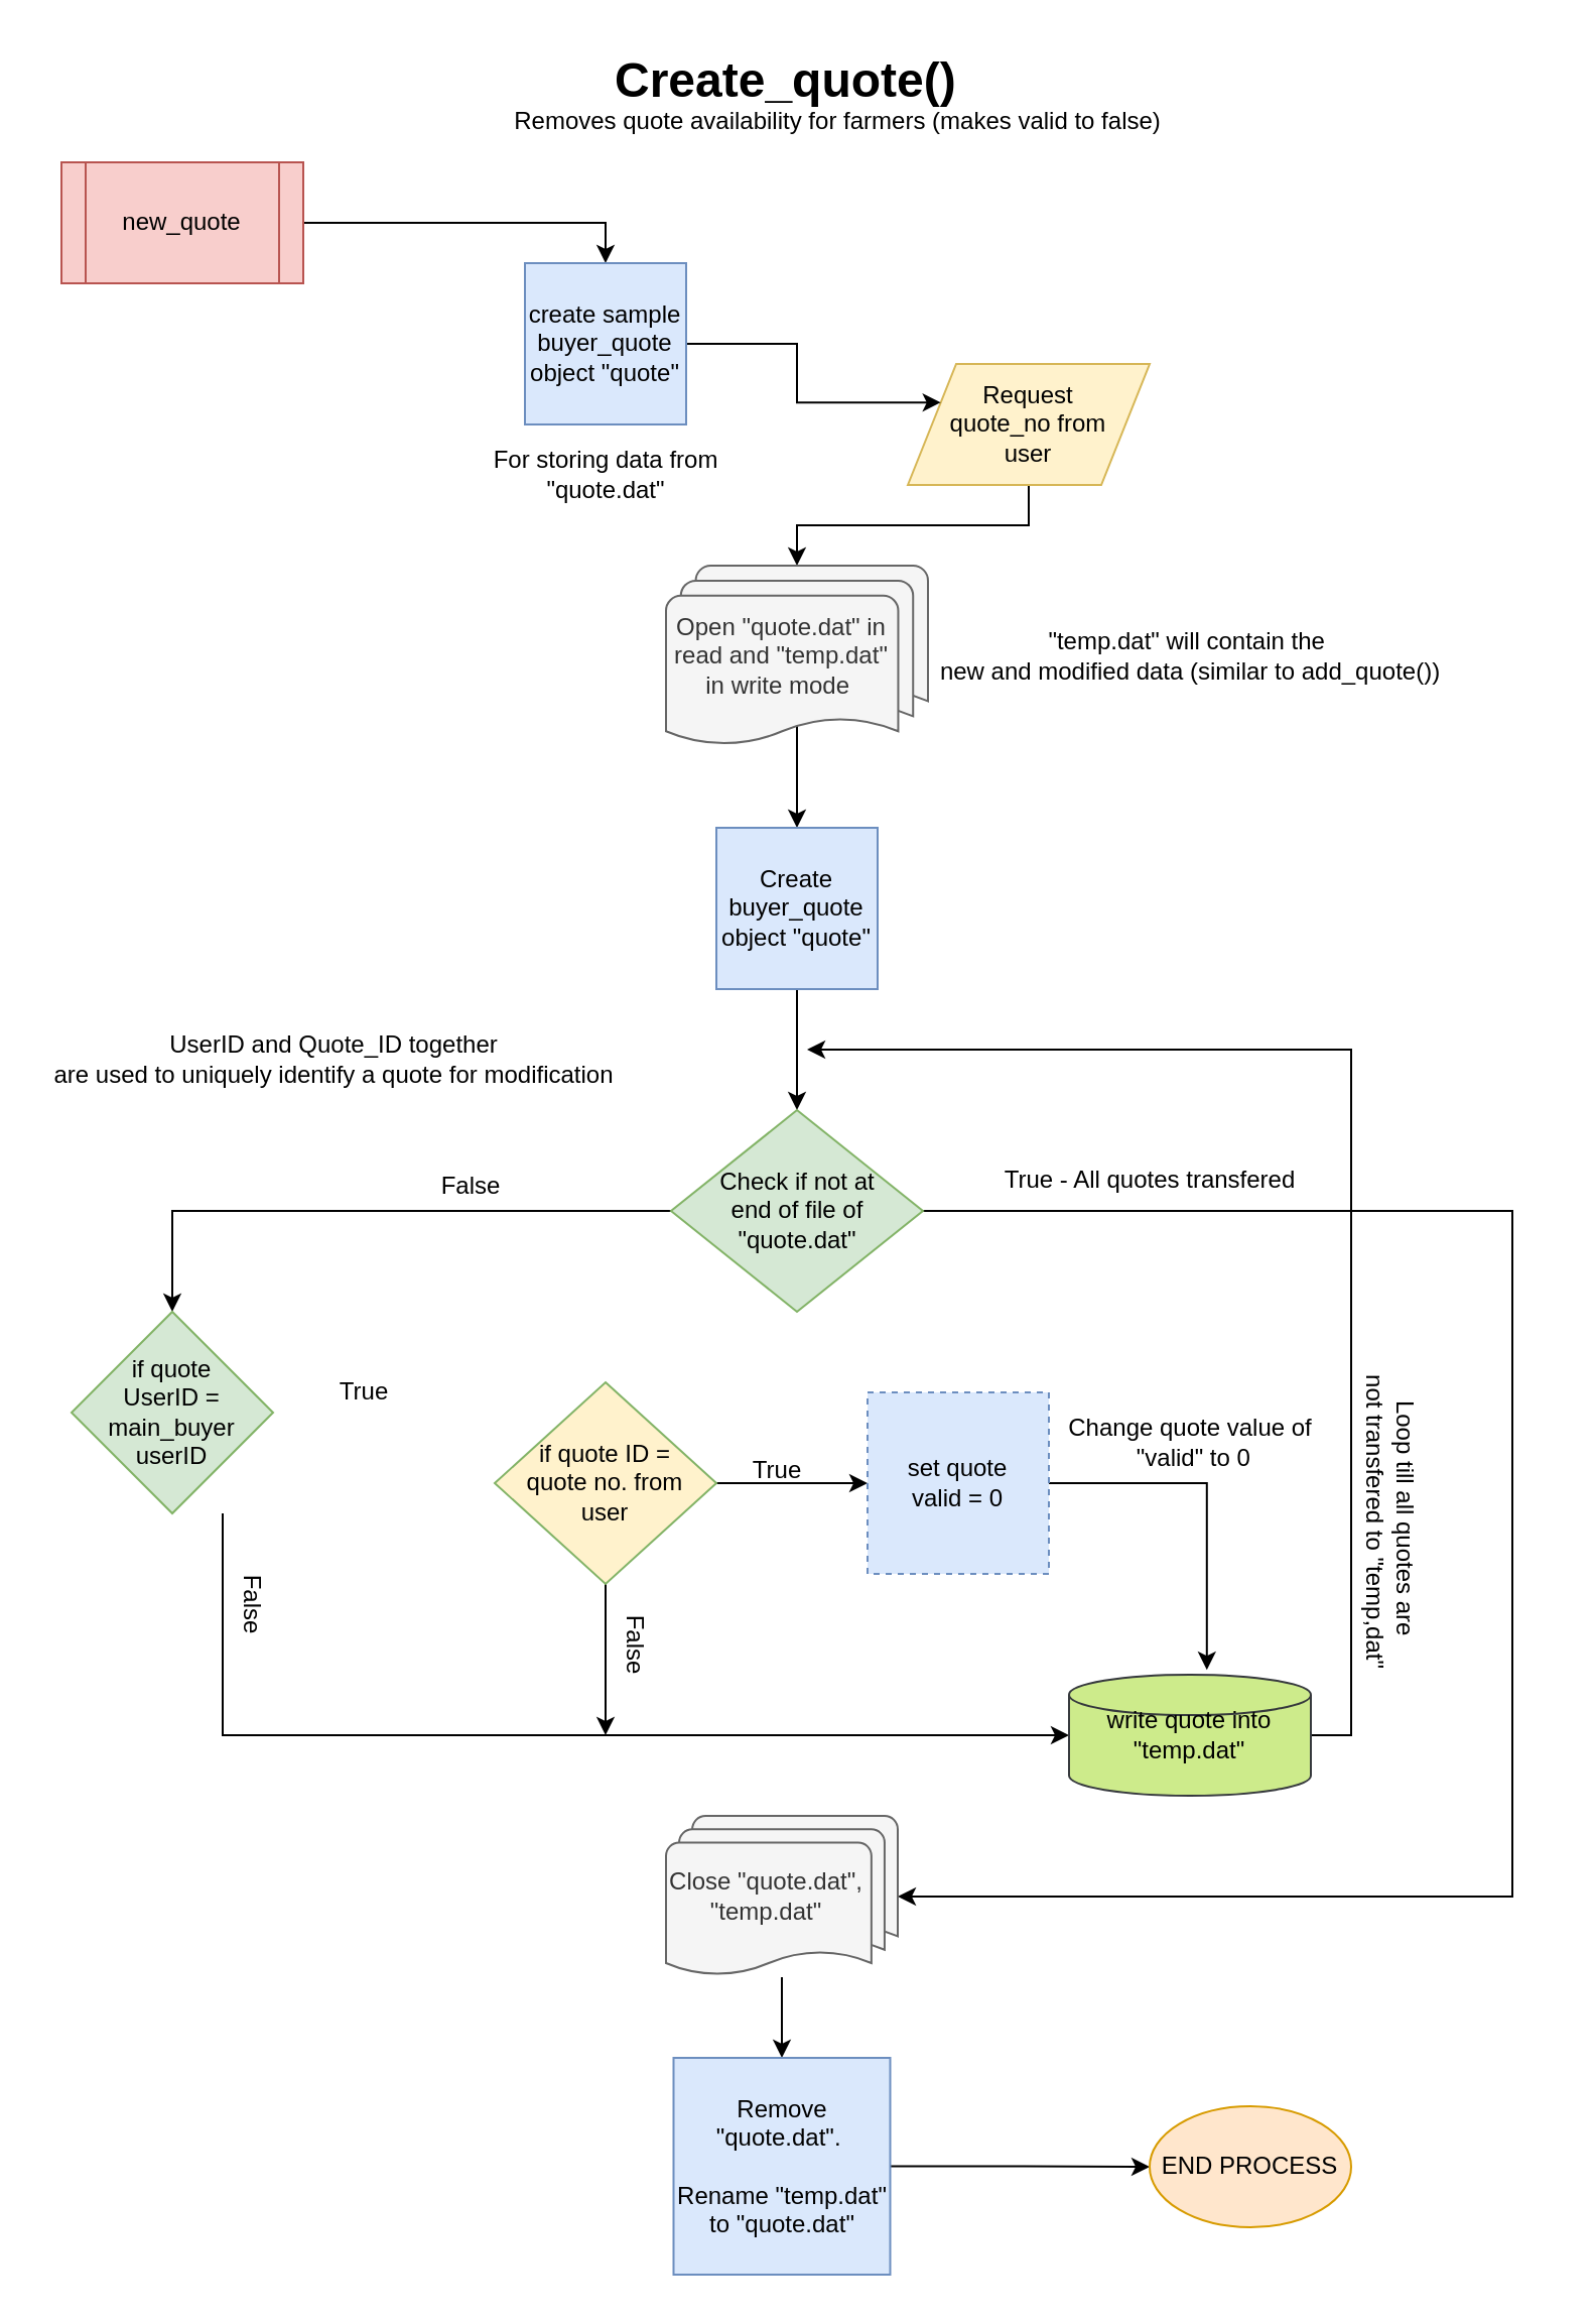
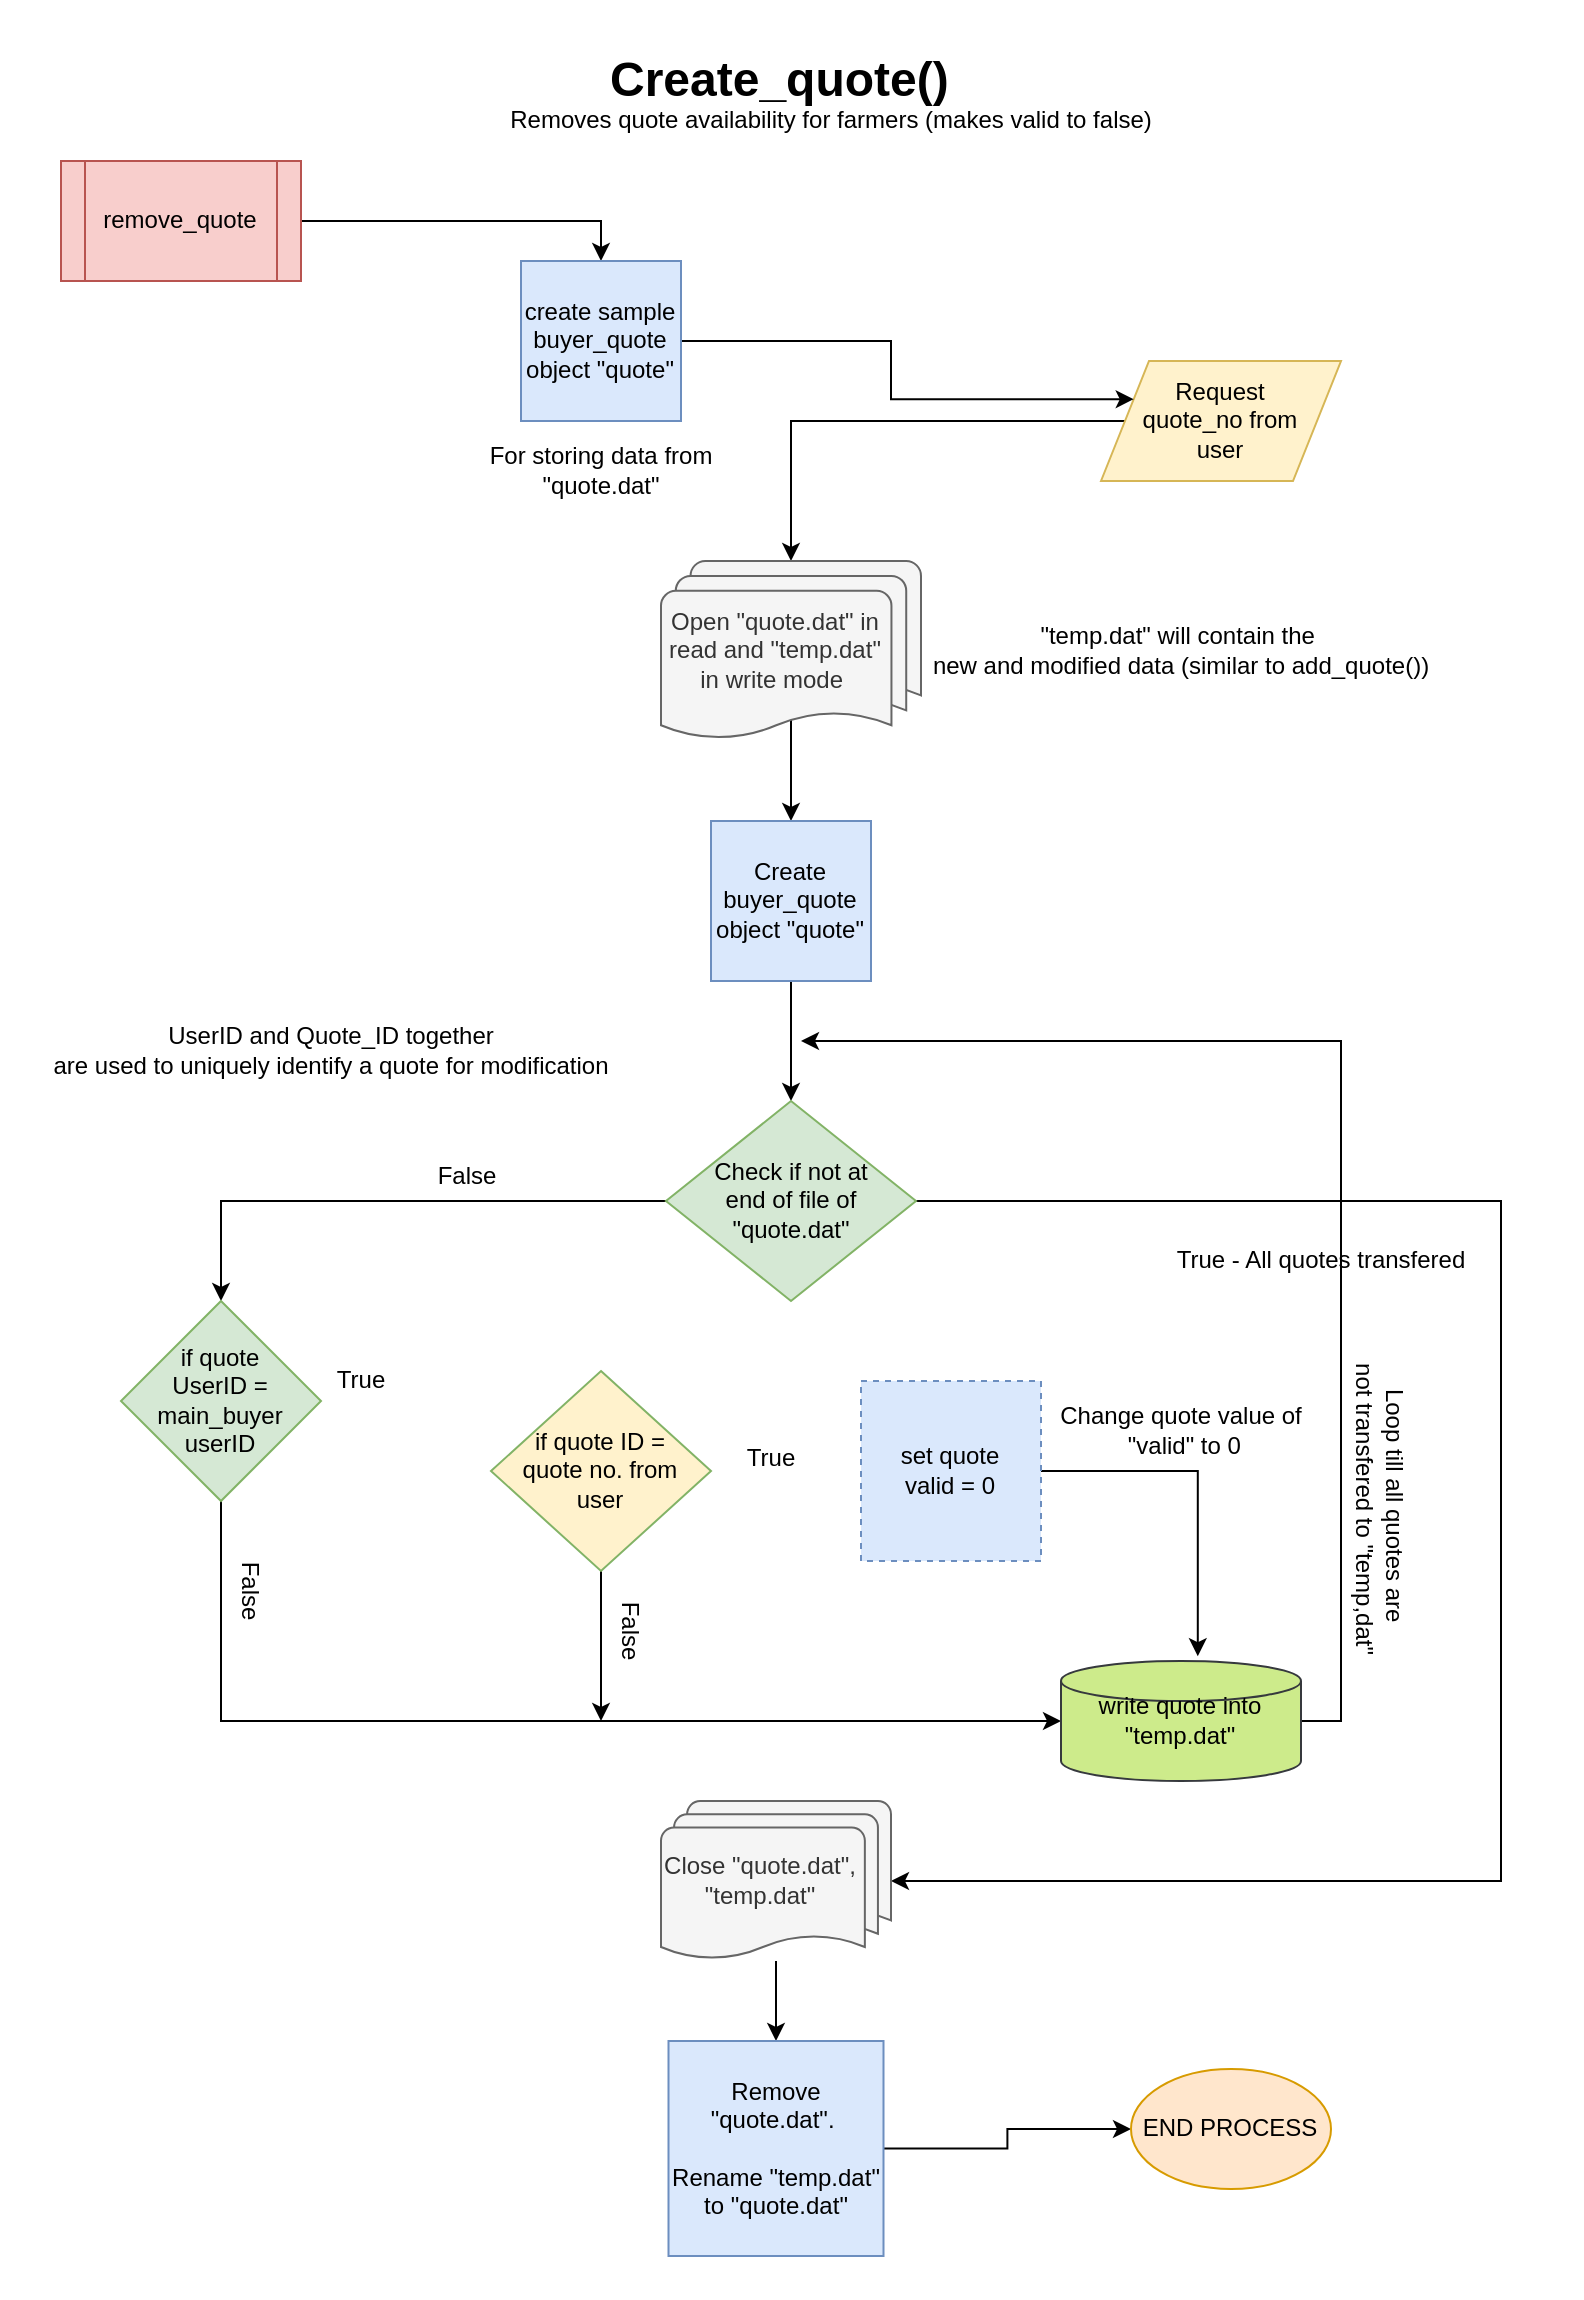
- <mxCell id="3" value="new_quote" style="shape=process;whiteSpace=wrap;html=1;backgroundOutline=1;fillColor=#f8cecc;strokeColor=#b85450;" parent="1" vertex="1"><mxGeometry x="30" y="80" width="120" height="60" as="geometry" /></mxCell>
+ <mxCell id="3" value="remove_quote" style="shape=process;whiteSpace=wrap;html=1;backgroundOutline=1;fillColor=#f8cecc;strokeColor=#b85450;" parent="1" vertex="1"><mxGeometry x="30" y="80" width="120" height="60" as="geometry" /></mxCell>
- <mxCell id="5" value="Request quote_no from user" style="shape=parallelogram;perimeter=parallelogramPerimeter;whiteSpace=wrap;html=1;spacingLeft=15;spacingRight=15;fillColor=#fff2cc;strokeColor=#d6b656;" parent="1" vertex="1"><mxGeometry x="450" y="180" width="120" height="60" as="geometry" /></mxCell>
+ <mxCell id="5" value="Request quote_no from user" style="shape=parallelogram;perimeter=parallelogramPerimeter;whiteSpace=wrap;html=1;spacingLeft=15;spacingRight=15;fillColor=#fff2cc;strokeColor=#d6b656;" parent="1" vertex="1"><mxGeometry x="550" y="180" width="120" height="60" as="geometry" /></mxCell>
- <mxCell id="41" value="True - All quotes transfered" style="text;html=1;align=center;verticalAlign=middle;resizable=0;points=[];autosize=1;" vertex="1" parent="1"><mxGeometry x="490" y="575" width="160" height="20" as="geometry" /></mxCell>
+ <mxCell id="41" value="True - All quotes transfered" style="text;html=1;align=center;verticalAlign=middle;resizable=0;points=[];autosize=1;" vertex="1" parent="1"><mxGeometry x="580" y="620" width="160" height="20" as="geometry" /></mxCell>
- <mxCell id="16" value="if quote UserID = main_buyer userID" style="strokeWidth=1;html=1;shape=mxgraph.flowchart.decision;whiteSpace=wrap;spacingLeft=15;spacingRight=15;fillColor=#d5e8d4;strokeColor=#82b366;" parent="1" vertex="1"><mxGeometry x="35" y="650" width="100" height="100" as="geometry" /></mxCell>
+ <mxCell id="16" value="if quote UserID = main_buyer userID" style="strokeWidth=1;html=1;shape=mxgraph.flowchart.decision;whiteSpace=wrap;spacingLeft=15;spacingRight=15;fillColor=#d5e8d4;strokeColor=#82b366;" parent="1" vertex="1"><mxGeometry x="60" y="650" width="100" height="100" as="geometry" /></mxCell>
- <mxCell id="17" style="edgeStyle=orthogonalEdgeStyle;rounded=0;orthogonalLoop=1;jettySize=auto;html=1;entryX=0;entryY=0.5;entryDx=0;entryDy=0;" parent="1" source="19" target="21" edge="1"><mxGeometry relative="1" as="geometry" /></mxCell>
- <mxCell id="28" value="END PROCESS" style="strokeWidth=1;html=1;shape=mxgraph.flowchart.start_1;whiteSpace=wrap;fillColor=#ffe6cc;strokeColor=#d79b00;" parent="1" vertex="1"><mxGeometry x="570" y="1044" width="100" height="60" as="geometry" /></mxCell>
+ <mxCell id="28" value="END PROCESS" style="strokeWidth=1;html=1;shape=mxgraph.flowchart.start_1;whiteSpace=wrap;fillColor=#ffe6cc;strokeColor=#d79b00;" parent="1" vertex="1"><mxGeometry x="565" y="1034" width="100" height="60" as="geometry" /></mxCell>
